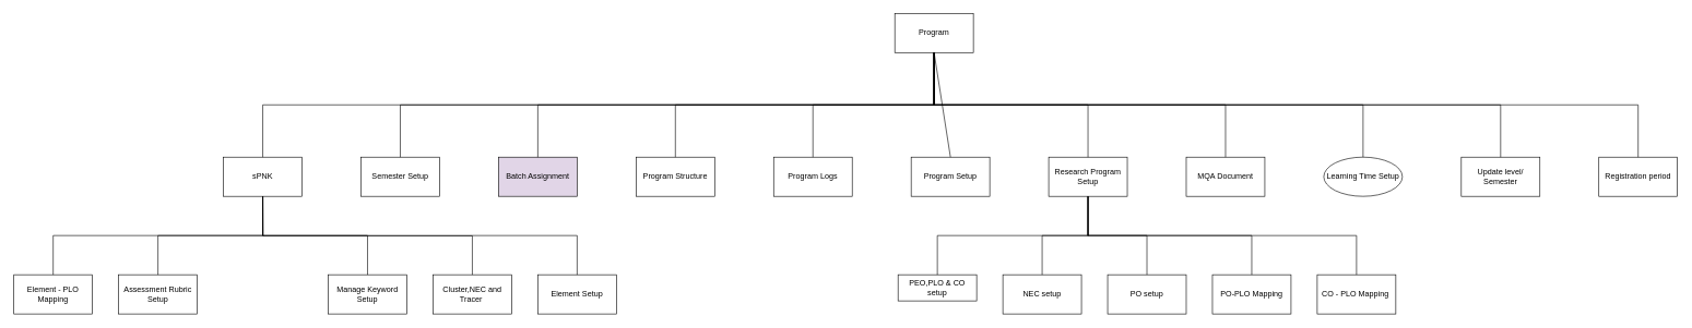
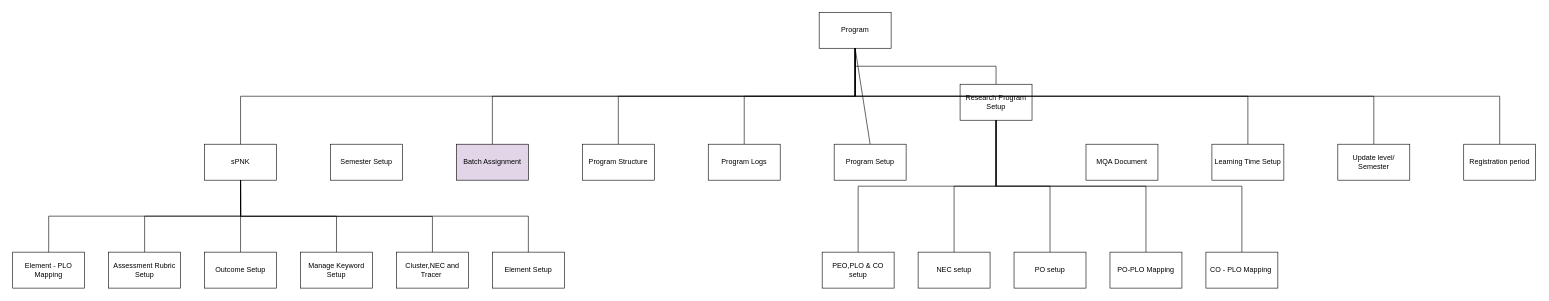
- <mxCell id="18" value="" style="endArrow=none;html=1;rounded=0;entryX=0.5;entryY=1;entryDx=0;entryDy=0;exitX=0.5;exitY=0;exitDx=0;exitDy=0;edgeStyle=orthogonalEdgeStyle;" edge="1" parent="1" source="7" target="2"><mxGeometry width="50" height="50" relative="1" as="geometry"><mxPoint x="660" y="210" as="sourcePoint" /><mxPoint x="710" y="160" as="targetPoint" /></mxGeometry></mxCell>
- <mxCell id="21" value="" style="endArrow=none;html=1;rounded=0;entryX=0.5;entryY=1;entryDx=0;entryDy=0;exitX=0.5;exitY=0;exitDx=0;exitDy=0;edgeStyle=orthogonalEdgeStyle;" edge="1" parent="1" source="13" target="2"><mxGeometry width="50" height="50" relative="1" as="geometry"><mxPoint x="1770" y="230" as="sourcePoint" /><mxPoint x="1820" y="180" as="targetPoint" /></mxGeometry></mxCell>
- <mxCell id="11" value="Research Program Setup" style="rounded=0;whiteSpace=wrap;html=1;" vertex="1" parent="1"><mxGeometry x="1600" y="240" width="120" height="60" as="geometry" /></mxCell>
+ <mxCell id="11" value="Research Program Setup" style="rounded=0;whiteSpace=wrap;html=1;" vertex="1" parent="1"><mxGeometry x="1600" y="140" width="120" height="60" as="geometry" /></mxCell>
- <mxCell id="8" value="Learning Time Setup" style="ellipse;whiteSpace=wrap;html=1;" vertex="1" parent="1"><mxGeometry x="2020" y="240" width="120" height="60" as="geometry" /></mxCell>
+ <mxCell id="8" value="Learning Time Setup" style="rounded=0;whiteSpace=wrap;html=1;" vertex="1" parent="1"><mxGeometry x="2020" y="240" width="120" height="60" as="geometry" /></mxCell>
+ <mxCell id="43" value="" style="endArrow=none;html=1;rounded=0;entryX=0.5;entryY=1;entryDx=0;entryDy=0;exitX=0.5;exitY=0;exitDx=0;exitDy=0;" edge="1" parent="1" source="35" target="12"><mxGeometry width="50" height="50" relative="1" as="geometry"><mxPoint x="410" y="610" as="sourcePoint" /><mxPoint x="460" y="560" as="targetPoint" /></mxGeometry></mxCell>
- <mxCell id="25" value="PEO,PLO &amp;amp; CO setup" style="rounded=0;whiteSpace=wrap;html=1;" vertex="1" parent="1"><mxGeometry x="1370" y="420" width="120" height="40" as="geometry" /></mxCell>
+ <mxCell id="25" value="PEO,PLO &amp;amp; CO setup" style="rounded=0;whiteSpace=wrap;html=1;" vertex="1" parent="1"><mxGeometry x="1370" y="420" width="120" height="60" as="geometry" /></mxCell>
+ <mxCell id="35" value="Outcome Setup" style="rounded=0;whiteSpace=wrap;html=1;" vertex="1" parent="1"><mxGeometry x="340" y="420" width="120" height="60" as="geometry" /></mxCell>
